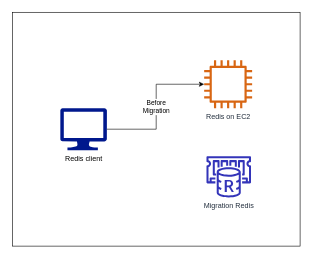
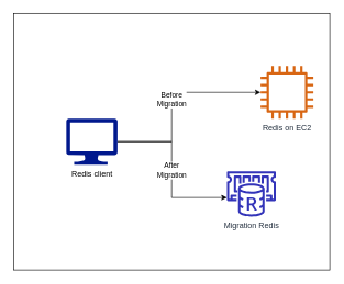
- <mxCell id="3" value="Redis on EC2" style="outlineConnect=0;fontColor=#232F3E;gradientColor=none;fillColor=#D86613;strokeColor=none;dashed=0;verticalLabelPosition=bottom;verticalAlign=top;align=center;html=1;fontSize=12;fontStyle=0;aspect=fixed;pointerEvents=1;shape=mxgraph.aws4.instance2;" vertex="1" parent="1"><mxGeometry x="340" y="100" width="80" height="80" as="geometry" /></mxCell>
+ <mxCell id="3" value="Redis on EC2" style="outlineConnect=0;fontColor=#232F3E;gradientColor=none;fillColor=#D86613;strokeColor=none;dashed=0;verticalLabelPosition=bottom;verticalAlign=top;align=center;html=1;fontSize=12;fontStyle=0;aspect=fixed;pointerEvents=1;shape=mxgraph.aws4.instance2;" vertex="1" parent="1"><mxGeometry x="395" y="100" width="80" height="80" as="geometry" /></mxCell>
+ <mxCell id="6" value="After&lt;br&gt;Migration" style="edgeStyle=orthogonalEdgeStyle;rounded=0;orthogonalLoop=1;jettySize=auto;html=1;exitX=1;exitY=0.5;exitDx=0;exitDy=0;exitPerimeter=0;" edge="1" parent="1" source="7" target="4"><mxGeometry relative="1" as="geometry"><Array as="points"><mxPoint x="260" y="215" /><mxPoint x="260" y="300" /></Array></mxGeometry></mxCell>
